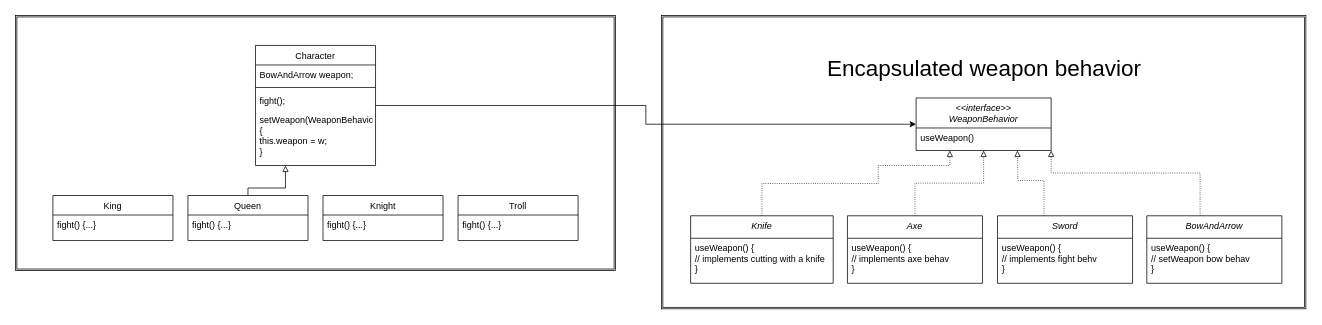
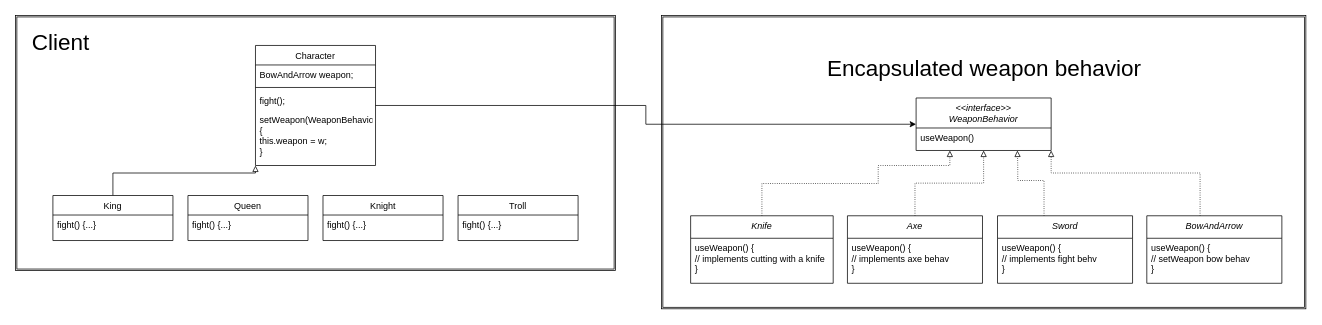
+ <mxCell id="18" value="&lt;font style=&quot;font-size: 30px;&quot;&gt;Client&lt;/font&gt;" style="text;html=1;align=center;verticalAlign=middle;resizable=0;points=[];autosize=1;strokeColor=none;fillColor=none;" parent="1" vertex="1"><mxGeometry x="30" y="30" width="100" height="50" as="geometry" /></mxCell>
- <mxCell id="11" style="edgeStyle=orthogonalEdgeStyle;rounded=0;orthogonalLoop=1;jettySize=auto;html=1;entryX=0.25;entryY=1;entryDx=0;entryDy=0;endArrow=block;endFill=0;" parent="1" source="12" target="3" edge="1"><mxGeometry relative="1" as="geometry"><Array as="points"><mxPoint x="330" y="250" /><mxPoint x="380" y="250" /></Array></mxGeometry></mxCell>
+ <mxCell id="8" style="edgeStyle=orthogonalEdgeStyle;rounded=0;orthogonalLoop=1;jettySize=auto;html=1;entryX=0;entryY=1;entryDx=0;entryDy=0;endArrow=block;endFill=0;" parent="1" source="9" target="3" edge="1"><mxGeometry relative="1" as="geometry"><Array as="points"><mxPoint x="150" y="230" /><mxPoint x="340" y="230" /></Array></mxGeometry></mxCell>
